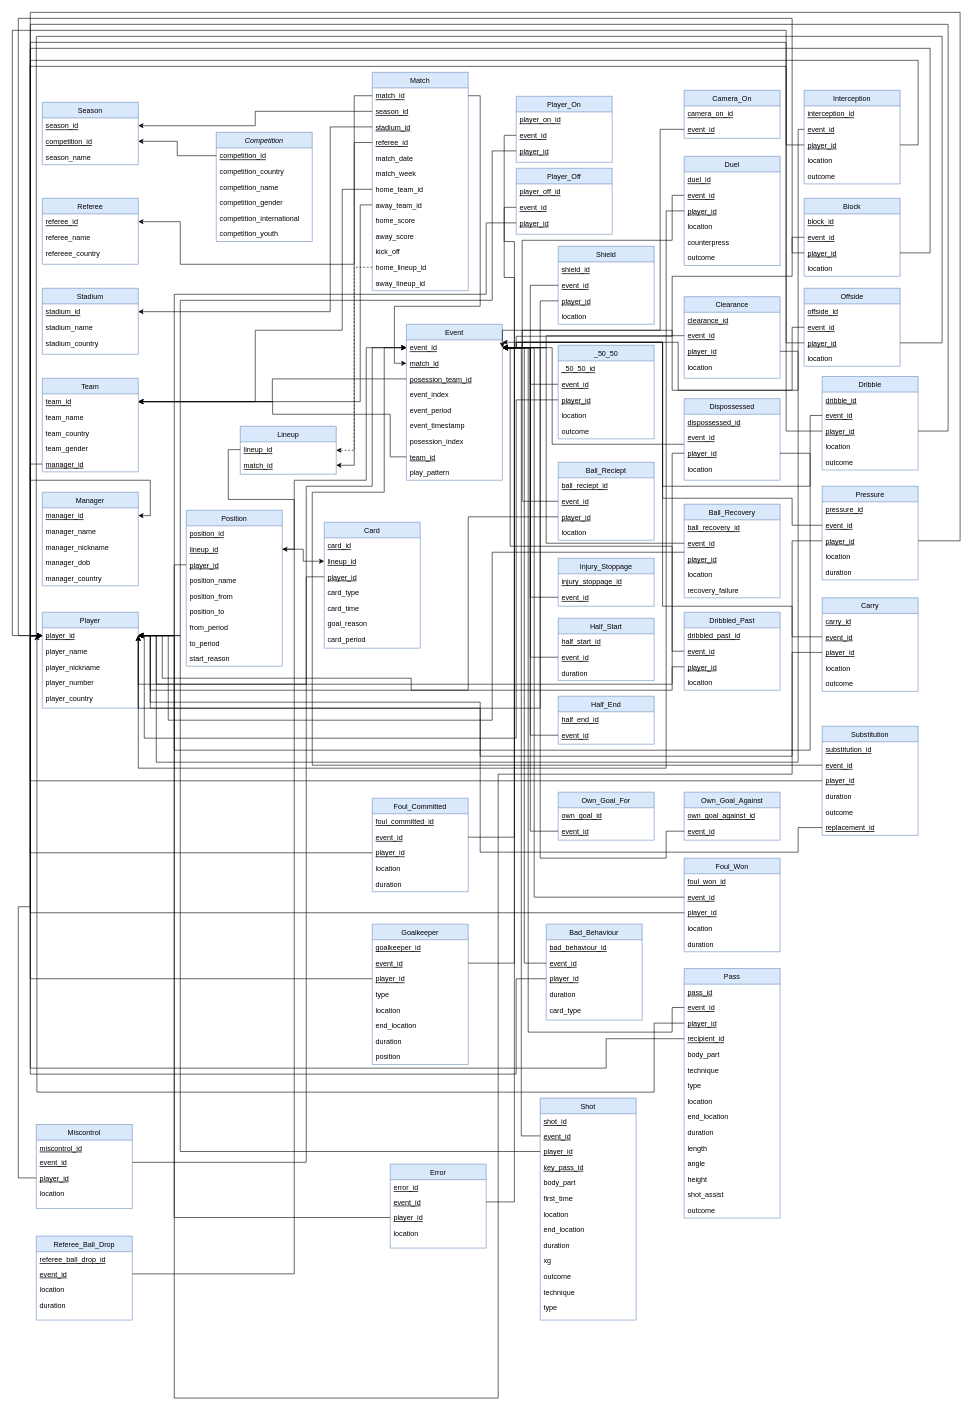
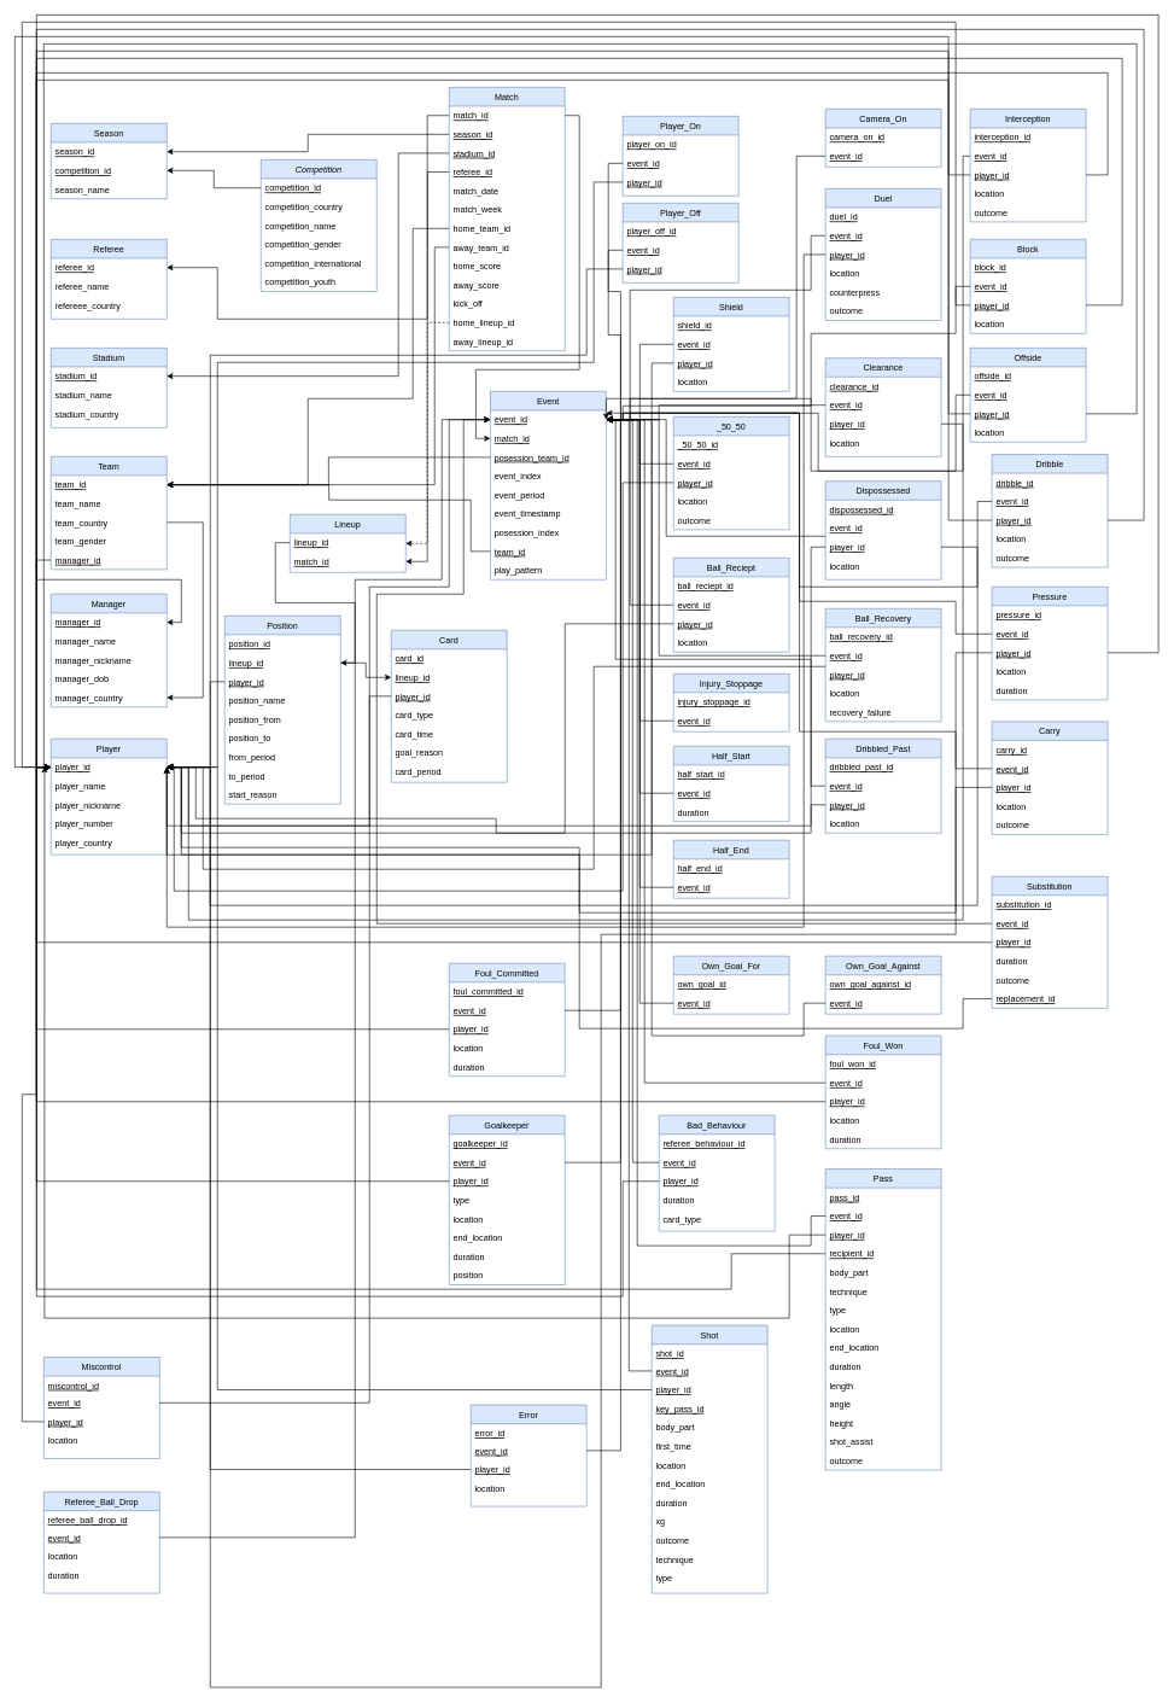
+ <mxCell id="53" style="edgeStyle=orthogonalEdgeStyle;rounded=0;orthogonalLoop=1;jettySize=auto;html=1;entryX=1;entryY=0.5;entryDx=0;entryDy=0;" parent="1" source="40" target="51" edge="1"><mxGeometry relative="1" as="geometry"><Array as="points"><mxPoint x="280" y="721" /><mxPoint x="280" y="963" /></Array></mxGeometry></mxCell>
- <mxCell id="276" value="bad_behaviour_id" style="text;align=left;verticalAlign=top;spacingLeft=4;spacingRight=4;overflow=hidden;rotatable=0;points=[[0,0.5],[1,0.5]];portConstraint=eastwest;fontStyle=4" parent="275" vertex="1"><mxGeometry y="26" width="160" height="26" as="geometry" /></mxCell>
+ <mxCell id="276" value="referee_behaviour_id" style="text;align=left;verticalAlign=top;spacingLeft=4;spacingRight=4;overflow=hidden;rotatable=0;points=[[0,0.5],[1,0.5]];portConstraint=eastwest;fontStyle=4" parent="275" vertex="1"><mxGeometry y="26" width="160" height="26" as="geometry" /></mxCell>
